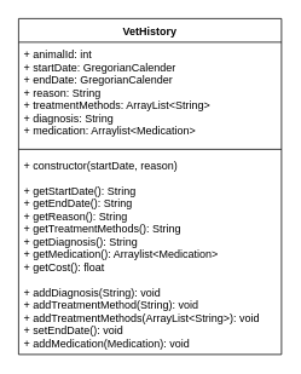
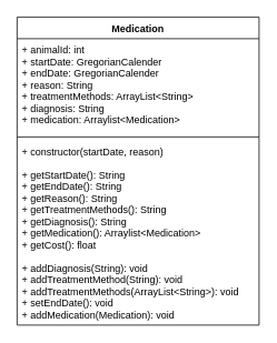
- <mxCell id="2" value="VetHistory" style="swimlane;fontStyle=1;align=center;verticalAlign=top;childLayout=stackLayout;horizontal=1;startSize=26;horizontalStack=0;resizeParent=1;resizeParentMax=0;resizeLast=0;collapsible=1;marginBottom=0;" parent="1" vertex="1"><mxGeometry x="20" y="20" width="290" height="370" as="geometry"><mxRectangle x="470" y="210" width="110" height="26" as="alternateBounds" /></mxGeometry></mxCell>
+ <mxCell id="2" value="Medication" style="swimlane;fontStyle=1;align=center;verticalAlign=top;childLayout=stackLayout;horizontal=1;startSize=26;horizontalStack=0;resizeParent=1;resizeParentMax=0;resizeLast=0;collapsible=1;marginBottom=0;" parent="1" vertex="1"><mxGeometry x="20" y="20" width="290" height="370" as="geometry"><mxRectangle x="470" y="210" width="110" height="26" as="alternateBounds" /></mxGeometry></mxCell>
